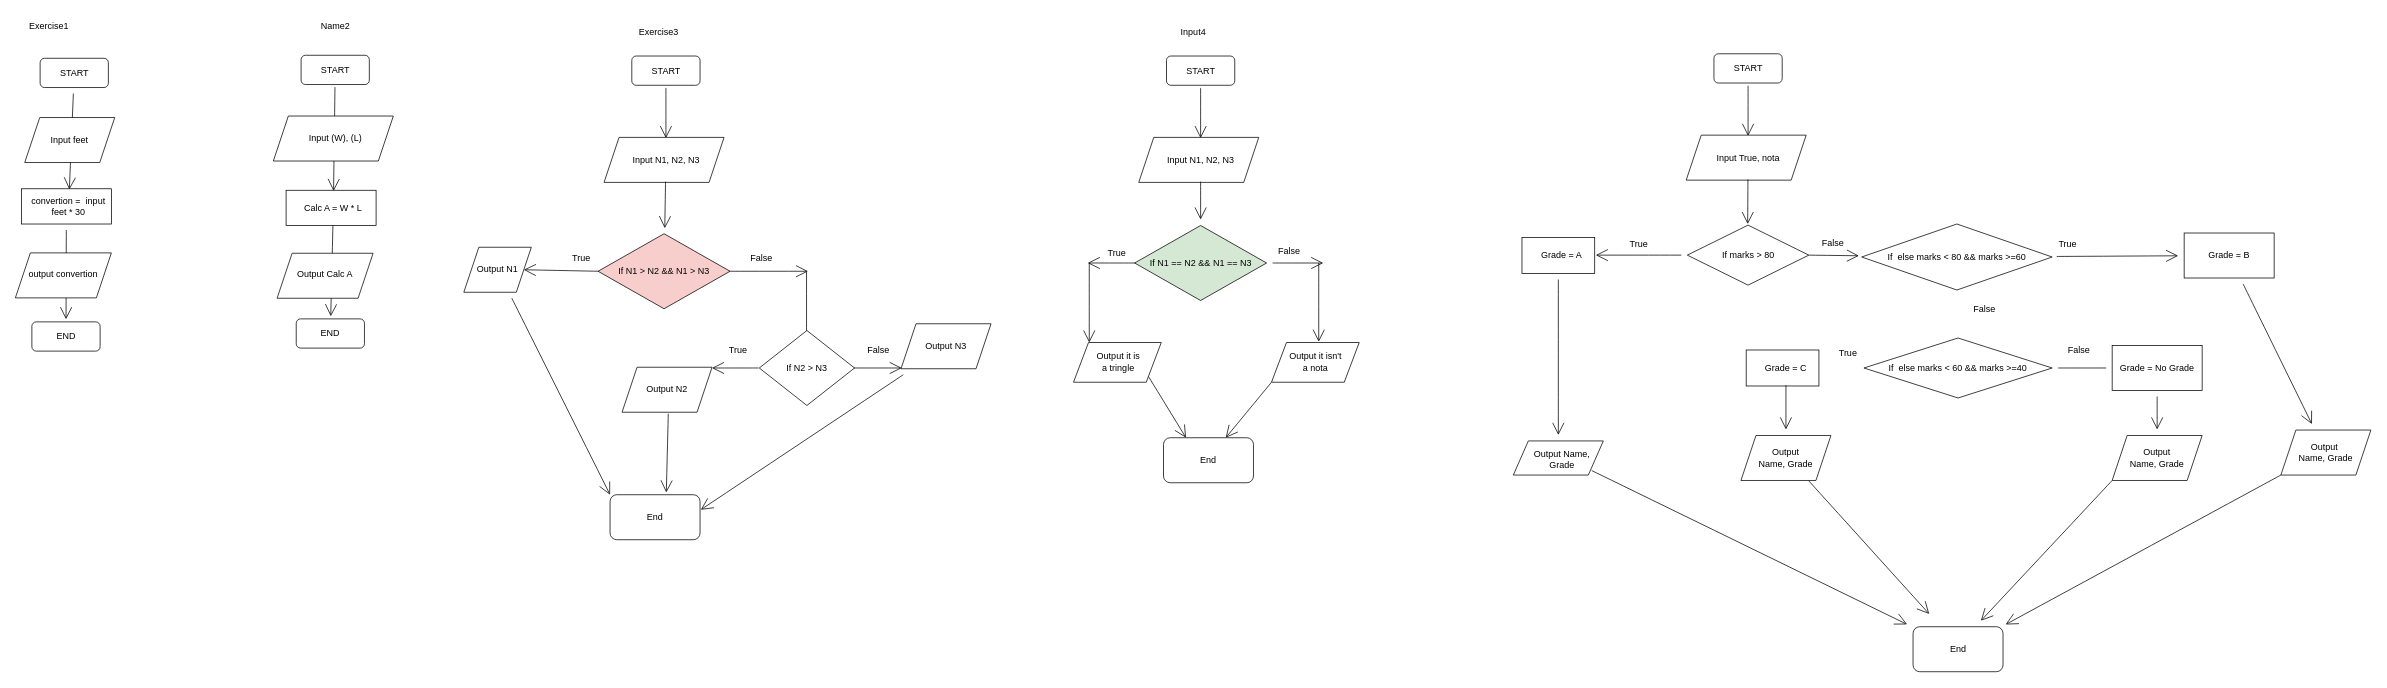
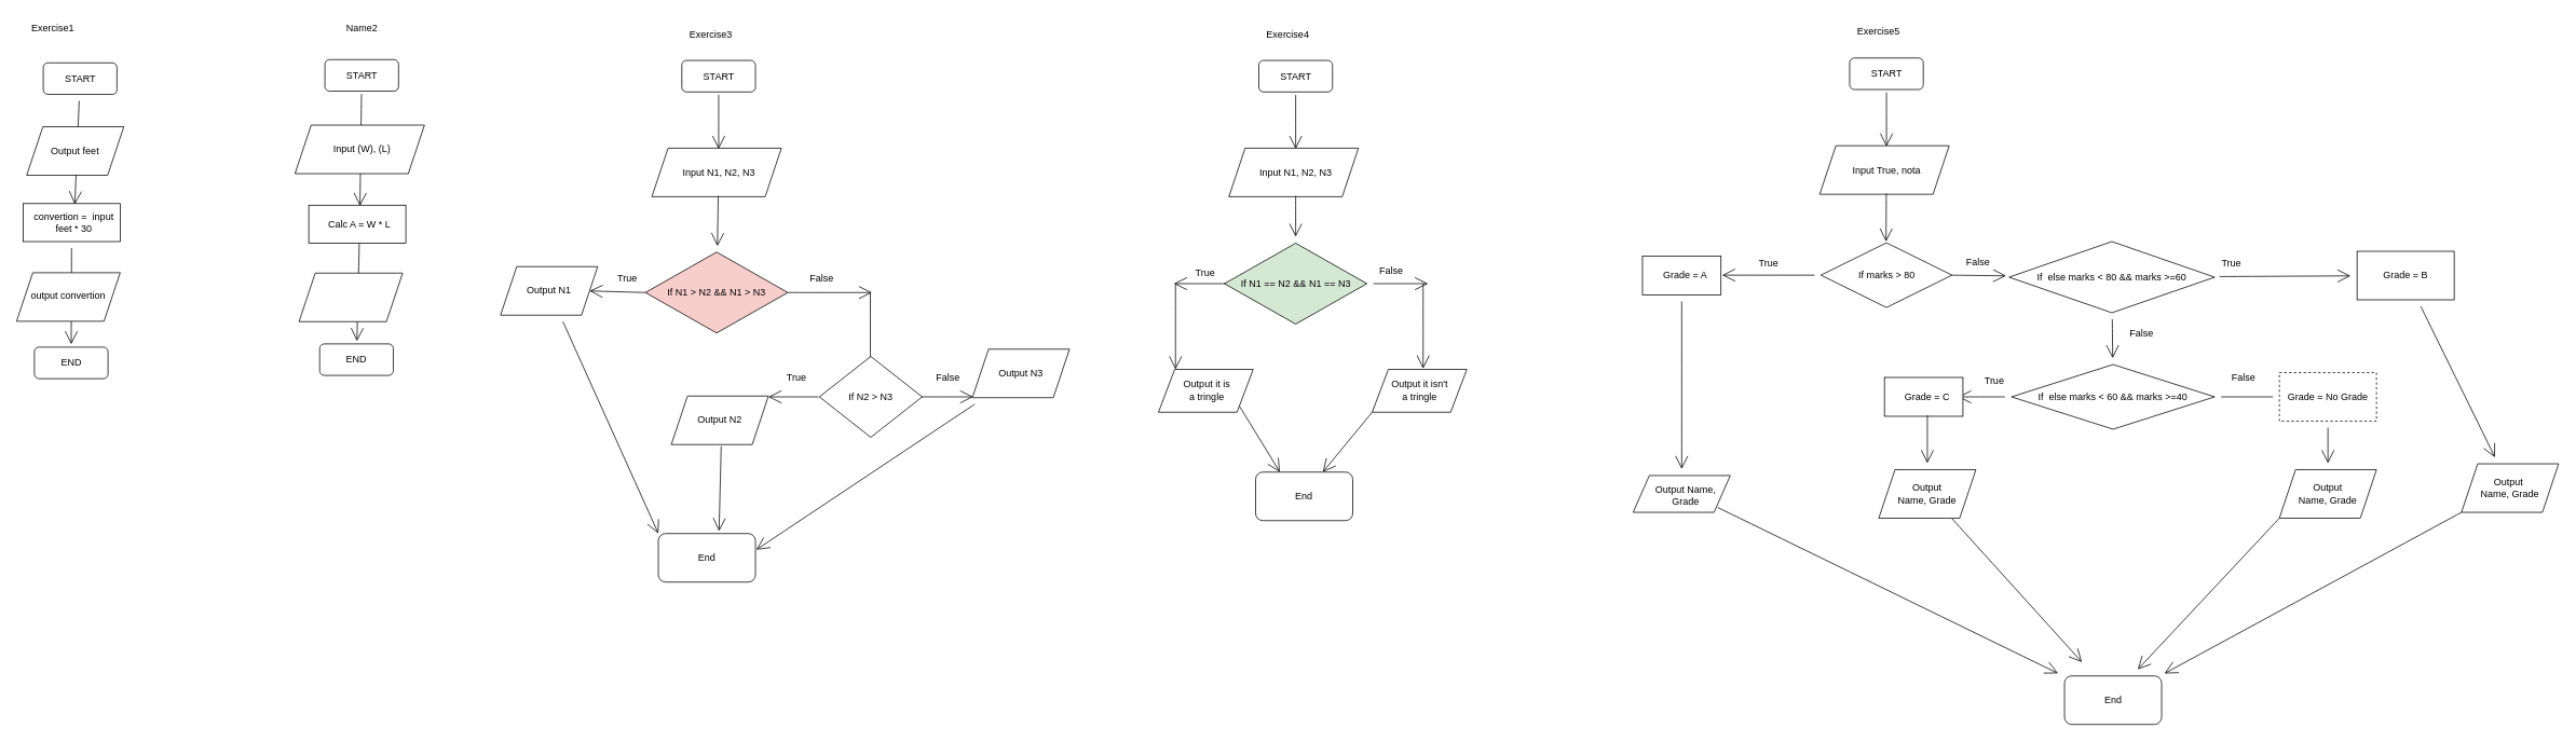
+ <mxCell id="82" value="Exercise5" style="text;html=1;strokeColor=none;fillColor=none;align=center;verticalAlign=middle;whiteSpace=wrap;rounded=0;hachureGap=4;" vertex="1" parent="1"><mxGeometry x="2291" y="24" width="60" height="30" as="geometry" /></mxCell>
- <mxCell id="61" value="Input4" style="text;html=1;strokeColor=none;fillColor=none;align=center;verticalAlign=middle;whiteSpace=wrap;rounded=0;hachureGap=4;" vertex="1" parent="1"><mxGeometry x="1561" y="27" width="60" height="30" as="geometry" /></mxCell>
+ <mxCell id="61" value="Exercise4" style="text;html=1;strokeColor=none;fillColor=none;align=center;verticalAlign=middle;whiteSpace=wrap;rounded=0;hachureGap=4;" vertex="1" parent="1"><mxGeometry x="1561" y="27" width="60" height="30" as="geometry" /></mxCell>
- <mxCell id="8" value="Input feet" style="text;html=1;strokeColor=none;fillColor=none;align=center;verticalAlign=middle;whiteSpace=wrap;rounded=0;hachureGap=4;" vertex="1" parent="1"><mxGeometry x="51" y="165" width="83" height="42" as="geometry" /></mxCell>
+ <mxCell id="8" value="Output feet" style="text;html=1;strokeColor=none;fillColor=none;align=center;verticalAlign=middle;whiteSpace=wrap;rounded=0;hachureGap=4;" vertex="1" parent="1"><mxGeometry x="51" y="165" width="83" height="42" as="geometry" /></mxCell>
- <mxCell id="39" value="Output N1" style="shape=parallelogram;perimeter=parallelogramPerimeter;whiteSpace=wrap;html=1;fixedSize=1;hachureGap=4;" vertex="1" parent="1"><mxGeometry x="618" y="329" width="90" height="60" as="geometry" /></mxCell>
+ <mxCell id="39" value="Output N1" style="shape=parallelogram;perimeter=parallelogramPerimeter;whiteSpace=wrap;html=1;fixedSize=1;hachureGap=4;" vertex="1" parent="1"><mxGeometry x="618" y="329" width="120" height="60" as="geometry" /></mxCell>
- <mxCell id="25" value="Output Calc A" style="text;html=1;strokeColor=none;fillColor=none;align=center;verticalAlign=middle;whiteSpace=wrap;rounded=0;hachureGap=4;" vertex="1" parent="1"><mxGeometry x="384.25" y="350" width="97.5" height="30" as="geometry" /></mxCell>
+ <mxCell id="93" value="" style="edgeStyle=none;curved=1;rounded=0;orthogonalLoop=1;jettySize=auto;html=1;endArrow=open;startSize=14;endSize=14;sourcePerimeterSpacing=8;targetPerimeterSpacing=8;" edge="1" parent="1" source="94" target="103"><mxGeometry relative="1" as="geometry" /></mxCell>
- <mxCell id="73" value="Output it isn't a nota" style="text;html=1;strokeColor=none;fillColor=none;align=center;verticalAlign=middle;whiteSpace=wrap;rounded=0;hachureGap=4;" vertex="1" parent="1"><mxGeometry x="1717.5" y="466.5" width="71.5" height="30" as="geometry" /></mxCell>
+ <mxCell id="73" value="Output it isn't a tringle" style="text;html=1;strokeColor=none;fillColor=none;align=center;verticalAlign=middle;whiteSpace=wrap;rounded=0;hachureGap=4;" vertex="1" parent="1"><mxGeometry x="1717.5" y="466.5" width="71.5" height="30" as="geometry" /></mxCell>
+ <mxCell id="101" value="" style="edgeStyle=none;curved=1;rounded=0;orthogonalLoop=1;jettySize=auto;html=1;endArrow=open;startSize=14;endSize=14;sourcePerimeterSpacing=8;targetPerimeterSpacing=8;" edge="1" parent="1" source="103" target="107"><mxGeometry relative="1" as="geometry" /></mxCell>
- <mxCell id="112" value="Grade = No Grade" style="whiteSpace=wrap;html=1;hachureGap=4;" vertex="1" parent="1"><mxGeometry x="2816" y="460" width="120" height="60" as="geometry" /></mxCell>
+ <mxCell id="112" value="Grade = No Grade" style="whiteSpace=wrap;html=1;hachureGap=4;dashed=1;" vertex="1" parent="1"><mxGeometry x="2816" y="460" width="120" height="60" as="geometry" /></mxCell>
